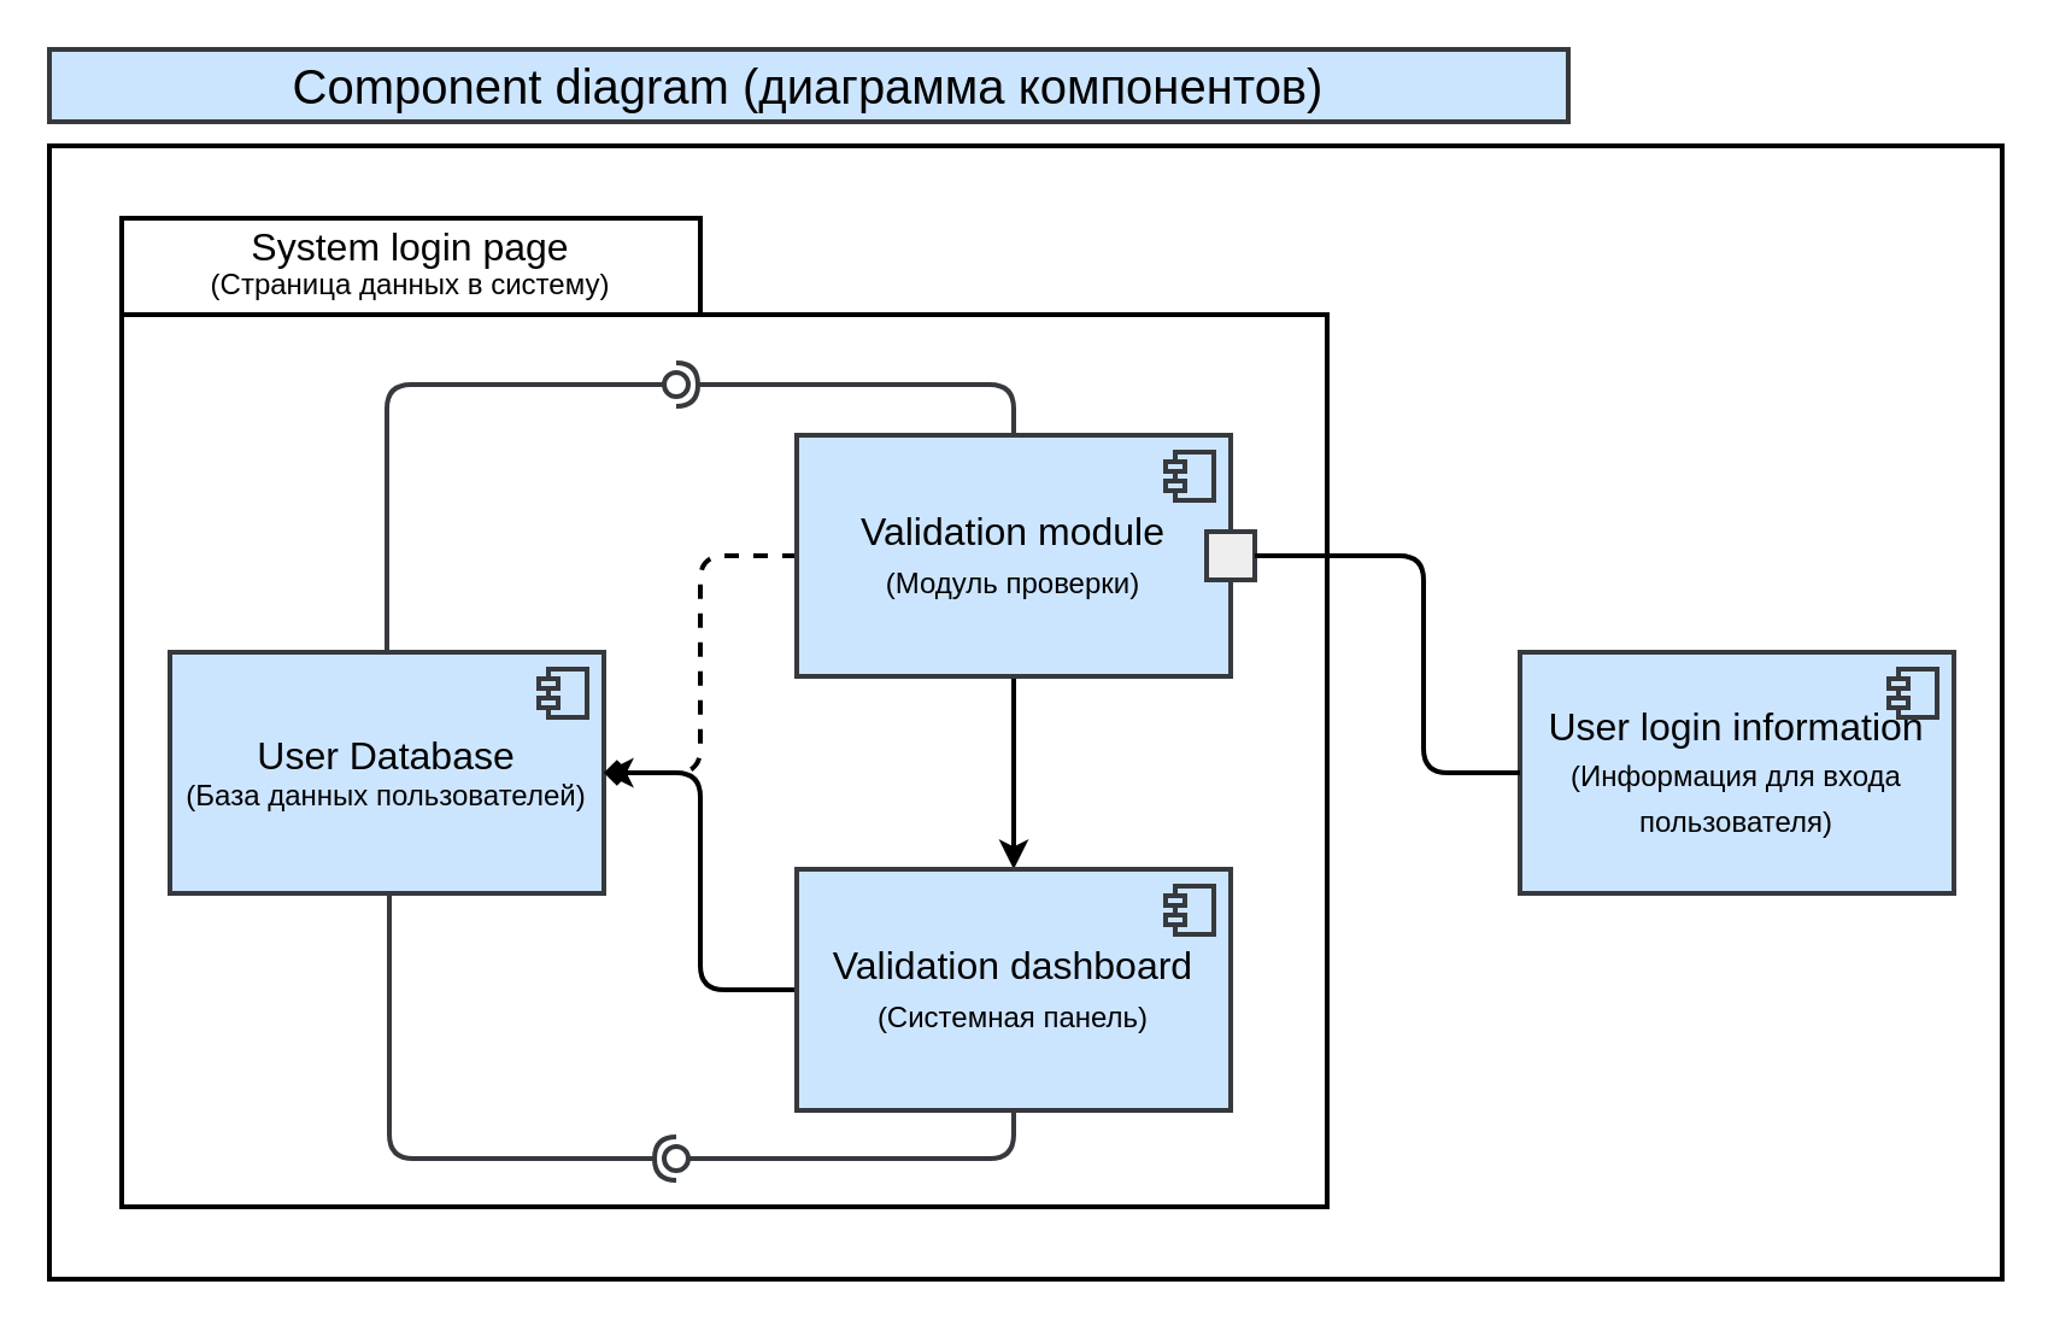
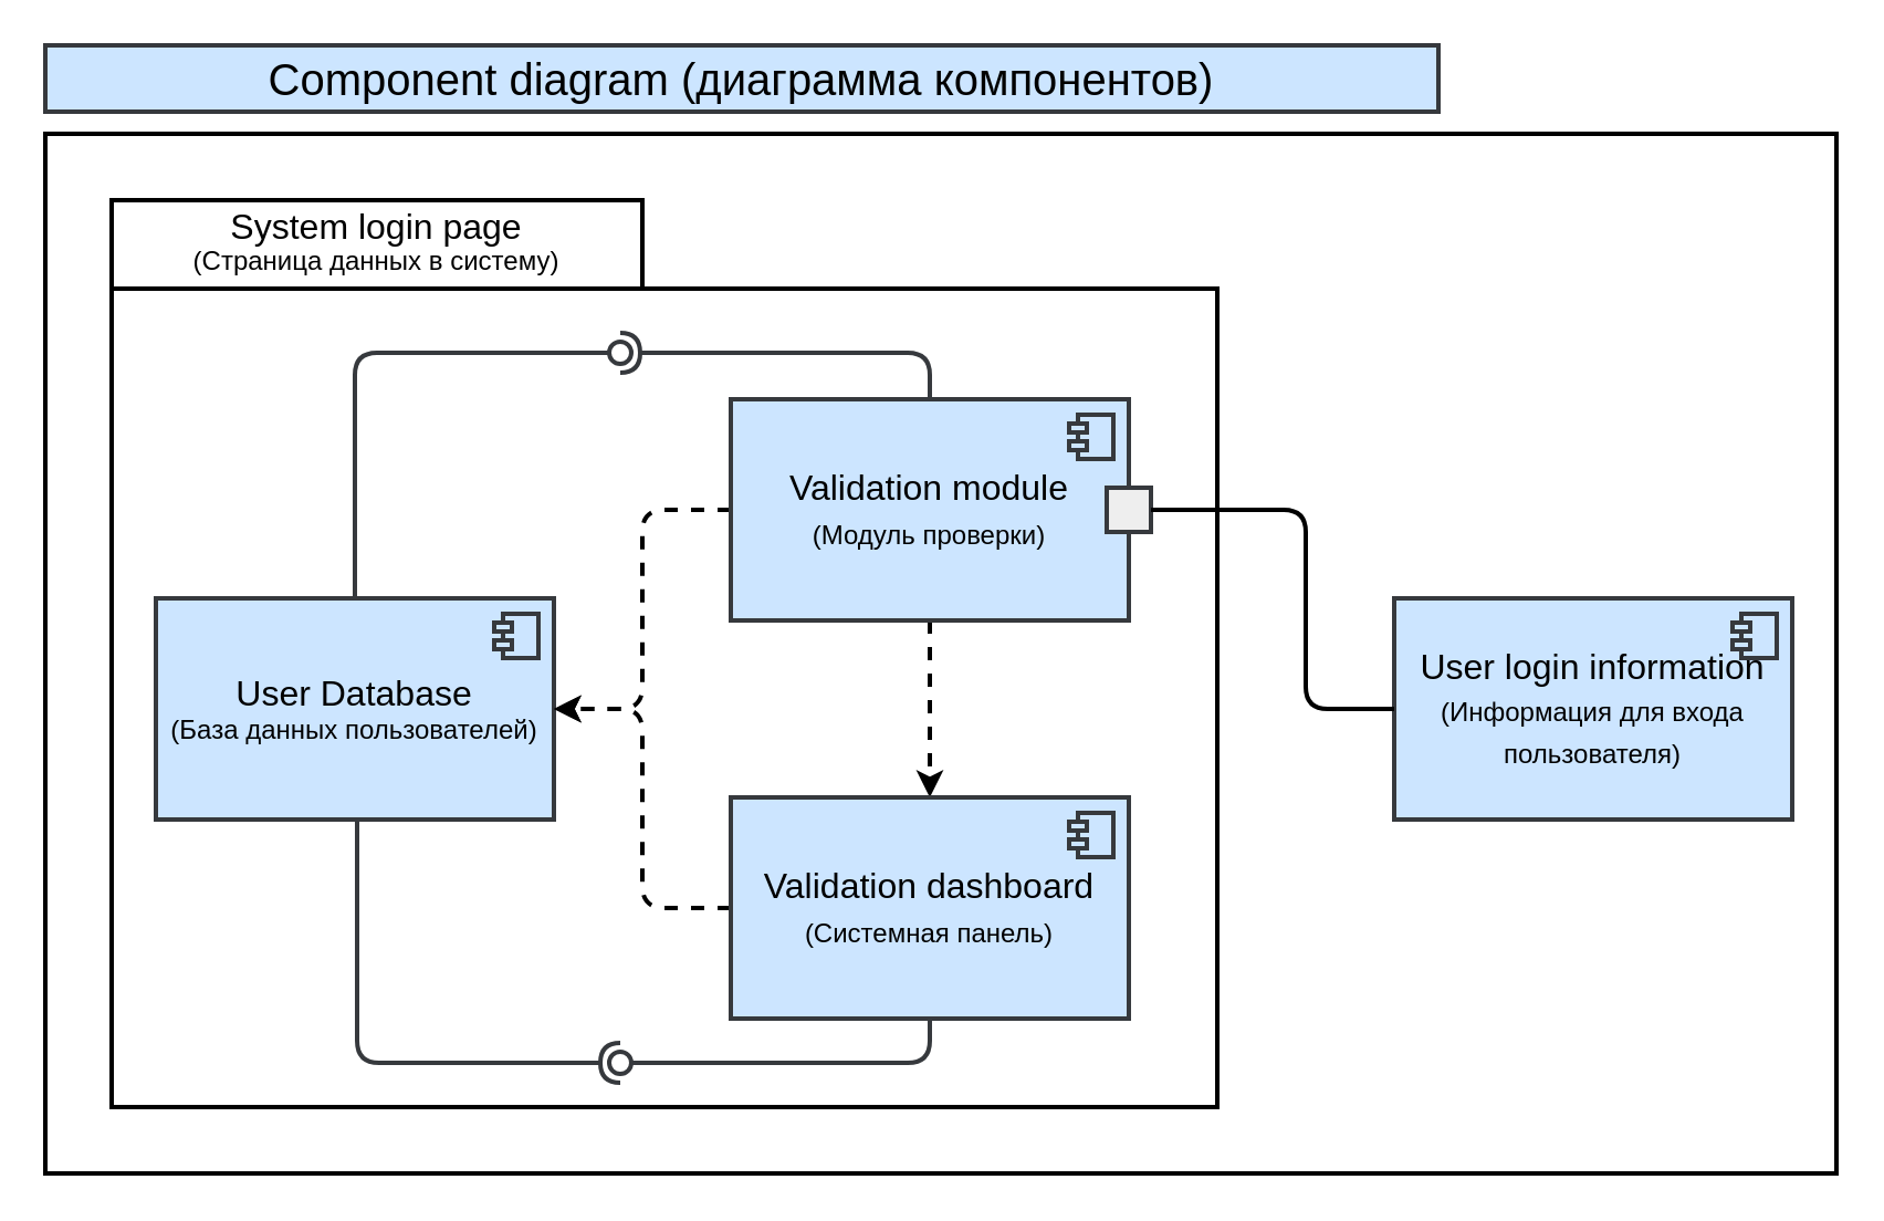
- <mxCell id="8" style="edgeStyle=orthogonalEdgeStyle;rounded=1;orthogonalLoop=1;jettySize=auto;html=1;exitX=0.5;exitY=1;exitDx=0;exitDy=0;entryX=0.5;entryY=0;entryDx=0;entryDy=0;dashed=0;strokeWidth=2;" edge="1" parent="1" source="10" target="13"><mxGeometry relative="1" as="geometry" /></mxCell>
+ <mxCell id="8" style="edgeStyle=orthogonalEdgeStyle;rounded=1;orthogonalLoop=1;jettySize=auto;html=1;exitX=0.5;exitY=1;exitDx=0;exitDy=0;entryX=0.5;entryY=0;entryDx=0;entryDy=0;dashed=1;strokeWidth=2;" edge="1" parent="1" source="10" target="13"><mxGeometry relative="1" as="geometry" /></mxCell>
- <mxCell id="9" style="edgeStyle=orthogonalEdgeStyle;rounded=1;orthogonalLoop=1;jettySize=auto;html=1;exitX=0;exitY=0.5;exitDx=0;exitDy=0;entryX=1;entryY=0.5;entryDx=0;entryDy=0;strokeWidth=2;dashed=1;endArrow=diamond;" edge="1" parent="1" source="10" target="6"><mxGeometry relative="1" as="geometry" /></mxCell>
+ <mxCell id="9" style="edgeStyle=orthogonalEdgeStyle;rounded=1;orthogonalLoop=1;jettySize=auto;html=1;exitX=0;exitY=0.5;exitDx=0;exitDy=0;entryX=1;entryY=0.5;entryDx=0;entryDy=0;strokeWidth=2;dashed=1;" edge="1" parent="1" source="10" target="6"><mxGeometry relative="1" as="geometry" /></mxCell>
- <mxCell id="12" style="edgeStyle=orthogonalEdgeStyle;rounded=1;orthogonalLoop=1;jettySize=auto;html=1;exitX=0;exitY=0.5;exitDx=0;exitDy=0;entryX=1;entryY=0.5;entryDx=0;entryDy=0;strokeWidth=2;dashed=0;" edge="1" parent="1" source="13" target="6"><mxGeometry relative="1" as="geometry" /></mxCell>
+ <mxCell id="12" style="edgeStyle=orthogonalEdgeStyle;rounded=1;orthogonalLoop=1;jettySize=auto;html=1;exitX=0;exitY=0.5;exitDx=0;exitDy=0;entryX=1;entryY=0.5;entryDx=0;entryDy=0;strokeWidth=2;dashed=1;" edge="1" parent="1" source="13" target="6"><mxGeometry relative="1" as="geometry" /></mxCell>
